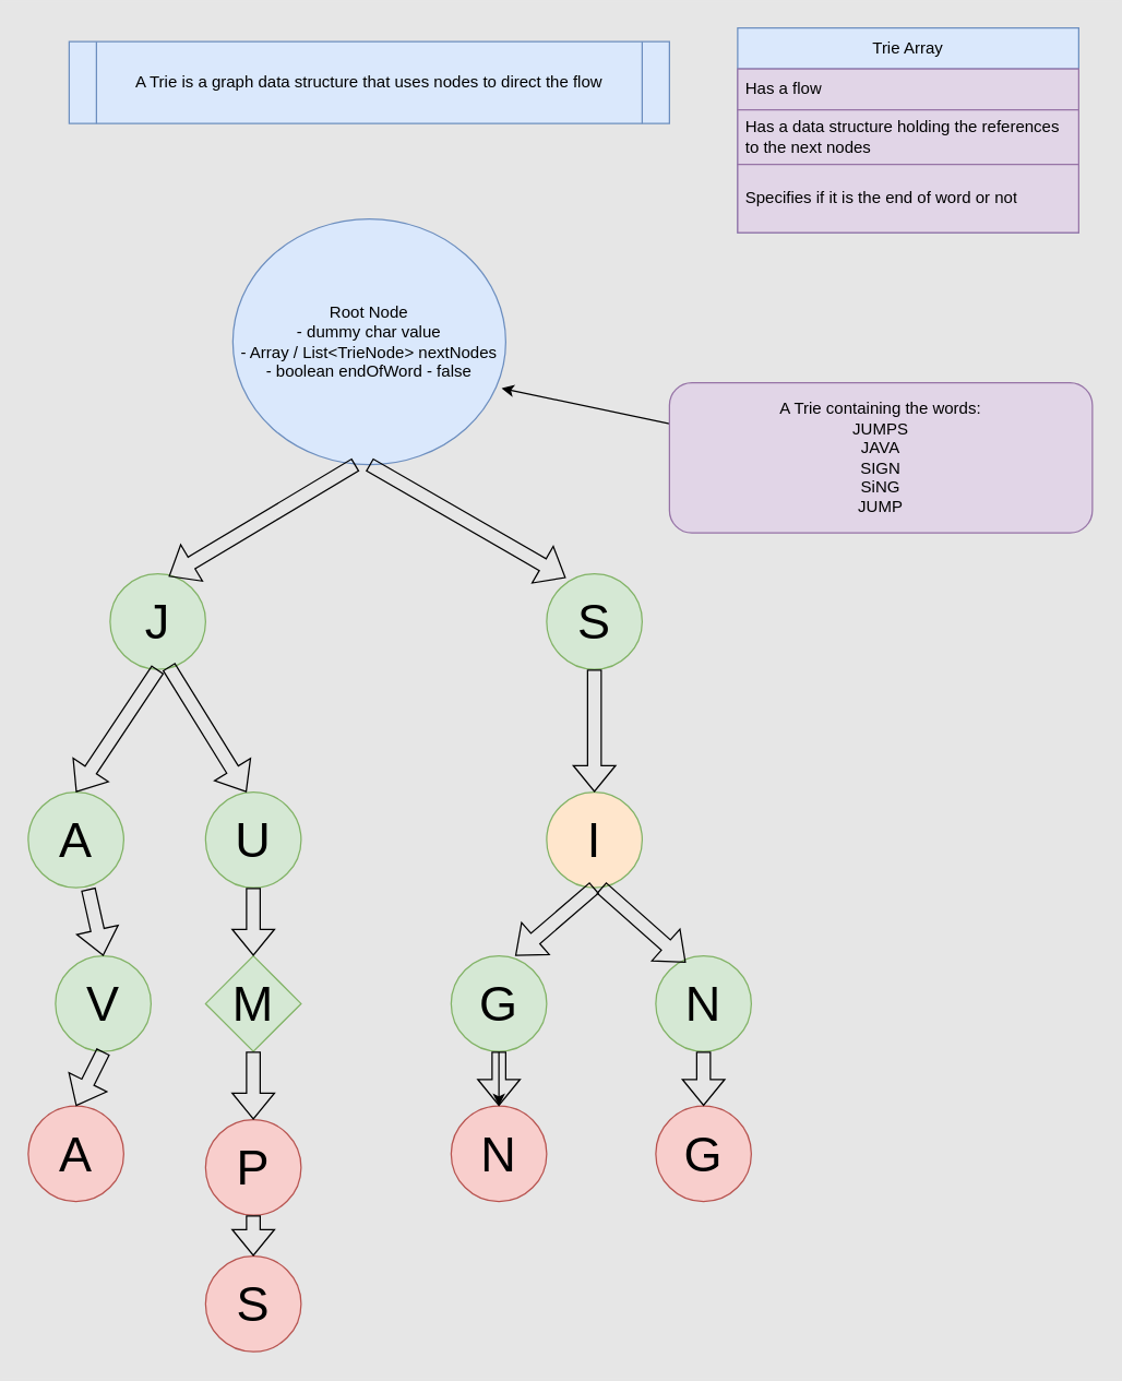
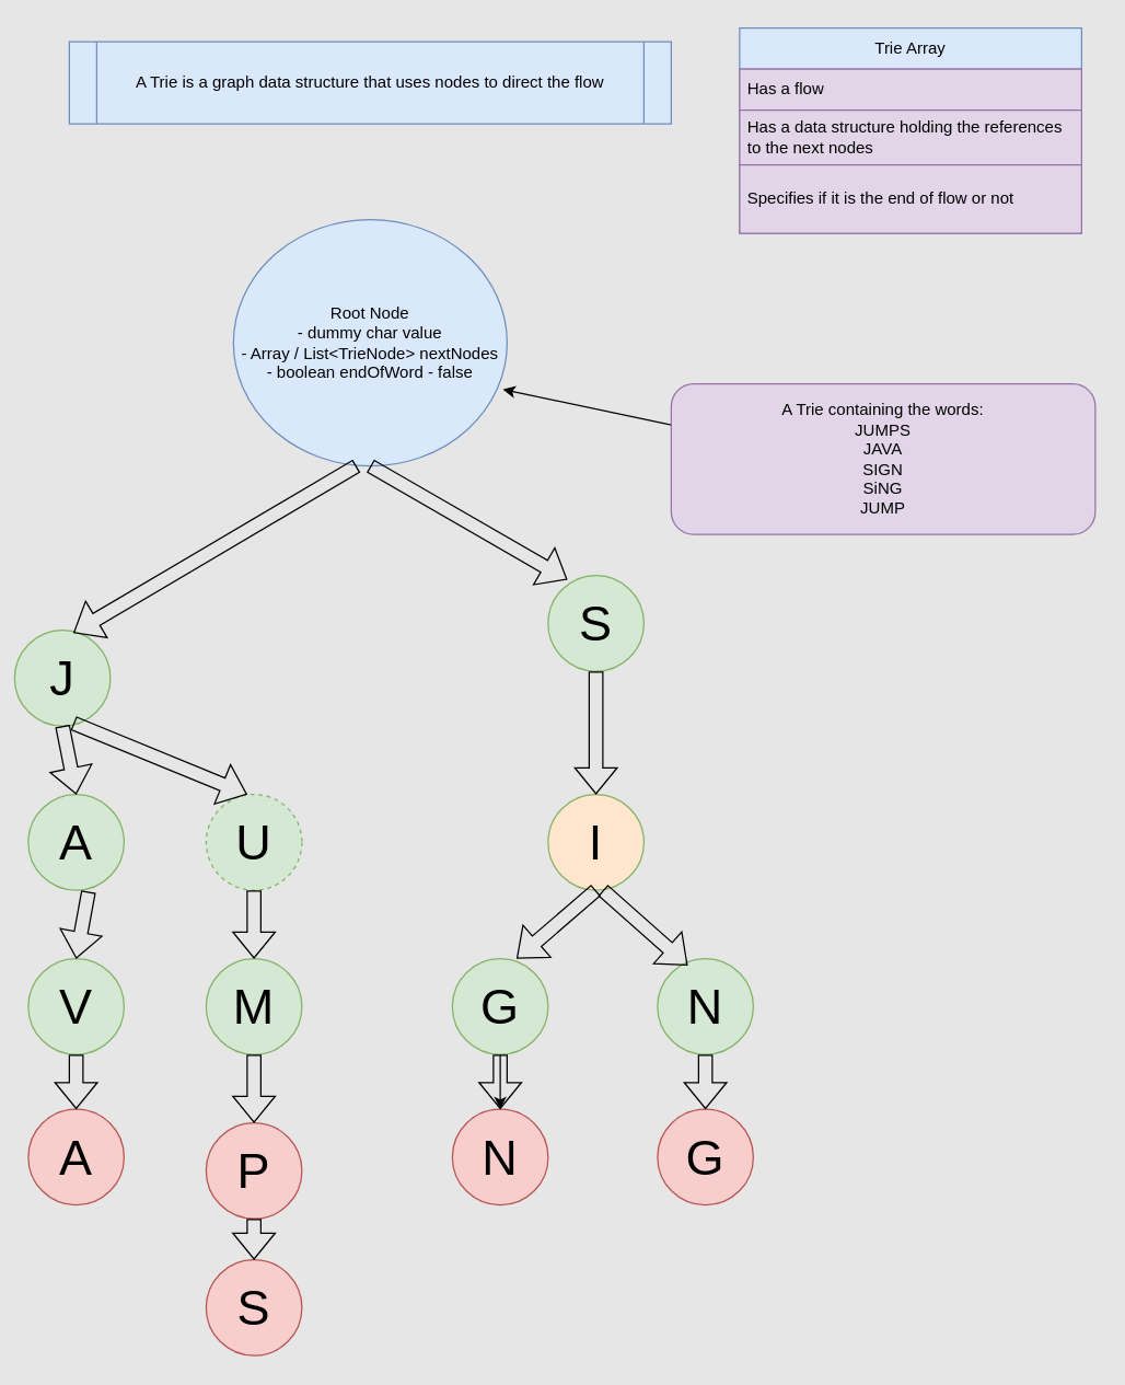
- <mxCell id="6" value="Specifies if it is the end of word or not" style="text;strokeColor=#9673a6;fillColor=#e1d5e7;align=left;verticalAlign=middle;spacingLeft=4;spacingRight=4;overflow=hidden;points=[[0,0.5],[1,0.5]];portConstraint=eastwest;rotatable=0;whiteSpace=wrap;html=1;" vertex="1" parent="3"><mxGeometry y="100" width="250" height="50" as="geometry" /></mxCell>
+ <mxCell id="6" value="Specifies if it is the end of flow or not" style="text;strokeColor=#9673a6;fillColor=#e1d5e7;align=left;verticalAlign=middle;spacingLeft=4;spacingRight=4;overflow=hidden;points=[[0,0.5],[1,0.5]];portConstraint=eastwest;rotatable=0;whiteSpace=wrap;html=1;" vertex="1" parent="3"><mxGeometry y="100" width="250" height="50" as="geometry" /></mxCell>
- <mxCell id="8" value="&lt;font style=&quot;font-size: 36px;&quot;&gt;J&lt;/font&gt;" style="ellipse;whiteSpace=wrap;html=1;fontSize=36;fillColor=#d5e8d4;strokeColor=#82b366;" vertex="1" parent="1"><mxGeometry x="80" y="420" width="70" height="70" as="geometry" /></mxCell>
+ <mxCell id="8" value="&lt;font style=&quot;font-size: 36px;&quot;&gt;J&lt;/font&gt;" style="ellipse;whiteSpace=wrap;html=1;fontSize=36;fillColor=#d5e8d4;strokeColor=#82b366;" vertex="1" parent="1"><mxGeometry x="10" y="460" width="70" height="70" as="geometry" /></mxCell>
- <mxCell id="12" value="U" style="ellipse;whiteSpace=wrap;html=1;fontSize=36;fillColor=#d5e8d4;strokeColor=#82b366;" vertex="1" parent="1"><mxGeometry x="150" y="580" width="70" height="70" as="geometry" /></mxCell>
+ <mxCell id="12" value="U" style="ellipse;whiteSpace=wrap;html=1;fontSize=36;fillColor=#d5e8d4;strokeColor=#82b366;dashed=1;" vertex="1" parent="1"><mxGeometry x="150" y="580" width="70" height="70" as="geometry" /></mxCell>
- <mxCell id="11" value="V" style="ellipse;whiteSpace=wrap;html=1;fontSize=36;fillColor=#d5e8d4;strokeColor=#82b366;" vertex="1" parent="1"><mxGeometry x="40" y="700" width="70" height="70" as="geometry" /></mxCell>
+ <mxCell id="11" value="V" style="ellipse;whiteSpace=wrap;html=1;fontSize=36;fillColor=#d5e8d4;strokeColor=#82b366;" vertex="1" parent="1"><mxGeometry x="20" y="700" width="70" height="70" as="geometry" /></mxCell>
- <mxCell id="14" value="M" style="rhombus;whiteSpace=wrap;html=1;fontSize=36;fillColor=#d5e8d4;strokeColor=#82b366;" vertex="1" parent="1"><mxGeometry x="150" y="700" width="70" height="70" as="geometry" /></mxCell>
+ <mxCell id="14" value="M" style="ellipse;whiteSpace=wrap;html=1;fontSize=36;fillColor=#d5e8d4;strokeColor=#82b366;" vertex="1" parent="1"><mxGeometry x="150" y="700" width="70" height="70" as="geometry" /></mxCell>
